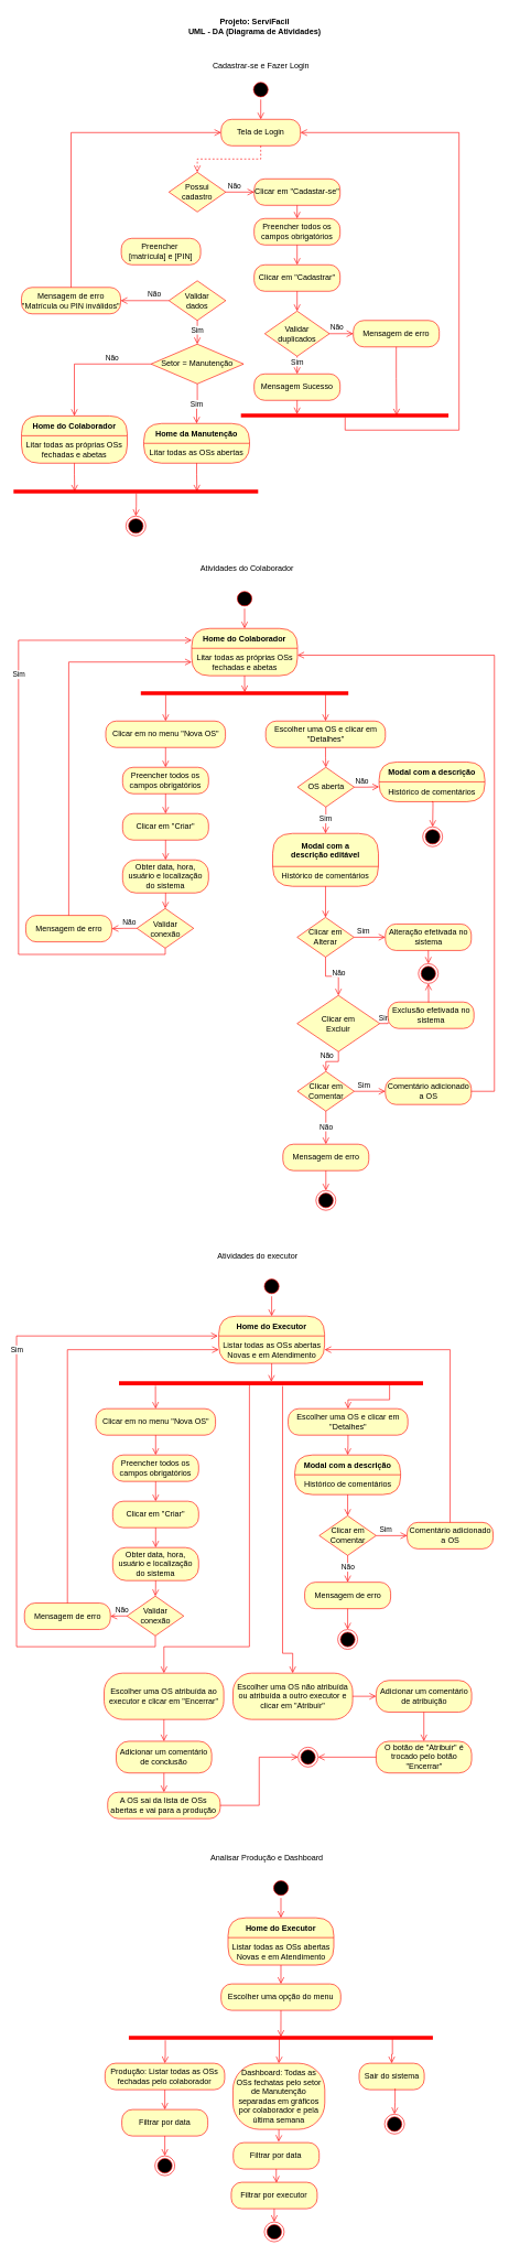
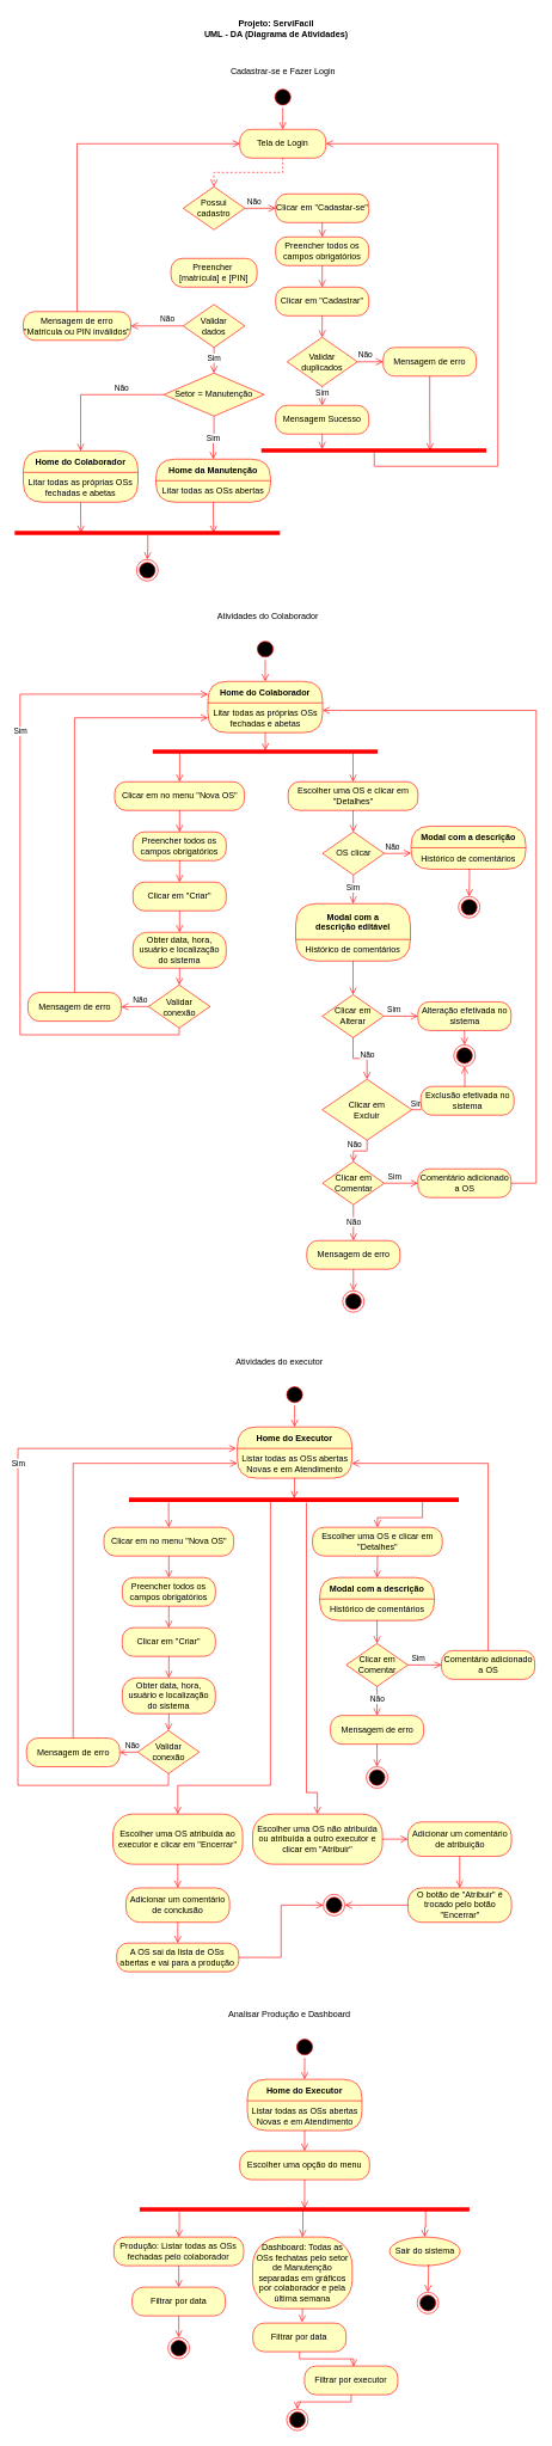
- <mxCell id="10" value="Preencher&amp;nbsp;&lt;div&gt;[matrícula] e [PIN]&lt;/div&gt;" style="rounded=1;whiteSpace=wrap;html=1;arcSize=40;fontColor=#000000;fillColor=#ffffc0;strokeColor=#ff0000;" vertex="1" parent="1"><mxGeometry x="183" y="360" width="120" height="40" as="geometry" /></mxCell>
+ <mxCell id="10" value="Preencher&amp;nbsp;&lt;div&gt;[matrícula] e [PIN]&lt;/div&gt;" style="rounded=1;whiteSpace=wrap;html=1;arcSize=40;fontColor=#000000;fillColor=#ffffc0;strokeColor=#ff0000;" vertex="1" parent="1"><mxGeometry x="238" y="360" width="120" height="40" as="geometry" /></mxCell>
- <mxCell id="46" value="OS aberta" style="rhombus;whiteSpace=wrap;html=1;fontColor=#000000;fillColor=#ffffc0;strokeColor=#ff0000;" vertex="1" parent="1"><mxGeometry x="449.5" y="1160" width="86" height="60" as="geometry" /></mxCell>
+ <mxCell id="46" value="OS clicar" style="rhombus;whiteSpace=wrap;html=1;fontColor=#000000;fillColor=#ffffc0;strokeColor=#ff0000;" vertex="1" parent="1"><mxGeometry x="449.5" y="1160" width="86" height="60" as="geometry" /></mxCell>
- <mxCell id="169" value="Sair do sistema" style="rounded=1;whiteSpace=wrap;html=1;arcSize=40;fontColor=#000000;fillColor=#ffffc0;strokeColor=#ff0000;" vertex="1" parent="1"><mxGeometry x="542.87" y="3120" width="98.5" height="40" as="geometry" /></mxCell>
+ <mxCell id="169" value="Sair do sistema" style="ellipse;whiteSpace=wrap;html=1;arcSize=40;fontColor=#000000;fillColor=#ffffc0;strokeColor=#ff0000;" vertex="1" parent="1"><mxGeometry x="542.87" y="3120" width="98.5" height="40" as="geometry" /></mxCell>
- <mxCell id="167" value="Filtrar por executor" style="rounded=1;whiteSpace=wrap;html=1;arcSize=40;fontColor=#000000;fillColor=#ffffc0;strokeColor=#ff0000;" vertex="1" parent="1"><mxGeometry x="349.37" y="3300" width="130" height="40" as="geometry" /></mxCell>
+ <mxCell id="167" value="Filtrar por executor" style="rounded=1;whiteSpace=wrap;html=1;arcSize=40;fontColor=#000000;fillColor=#ffffc0;strokeColor=#ff0000;" vertex="1" parent="1"><mxGeometry x="424.37" y="3300" width="130" height="40" as="geometry" /></mxCell>
